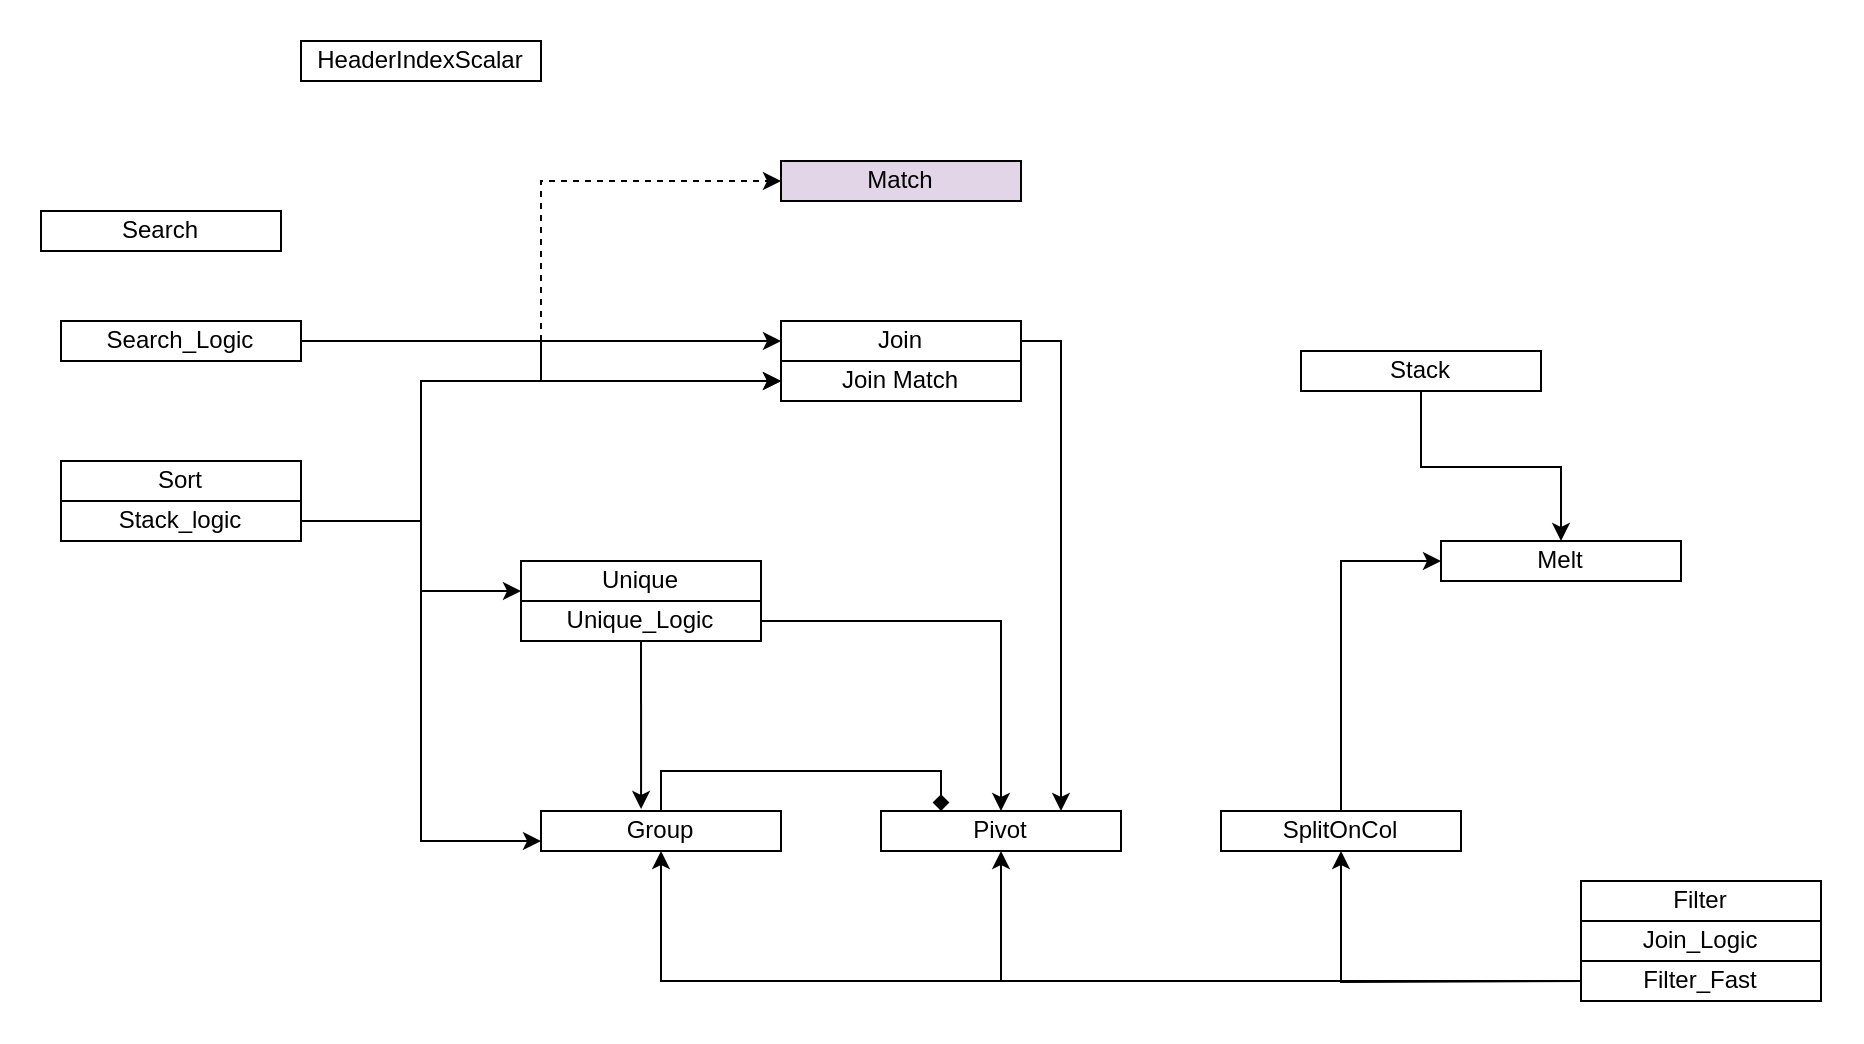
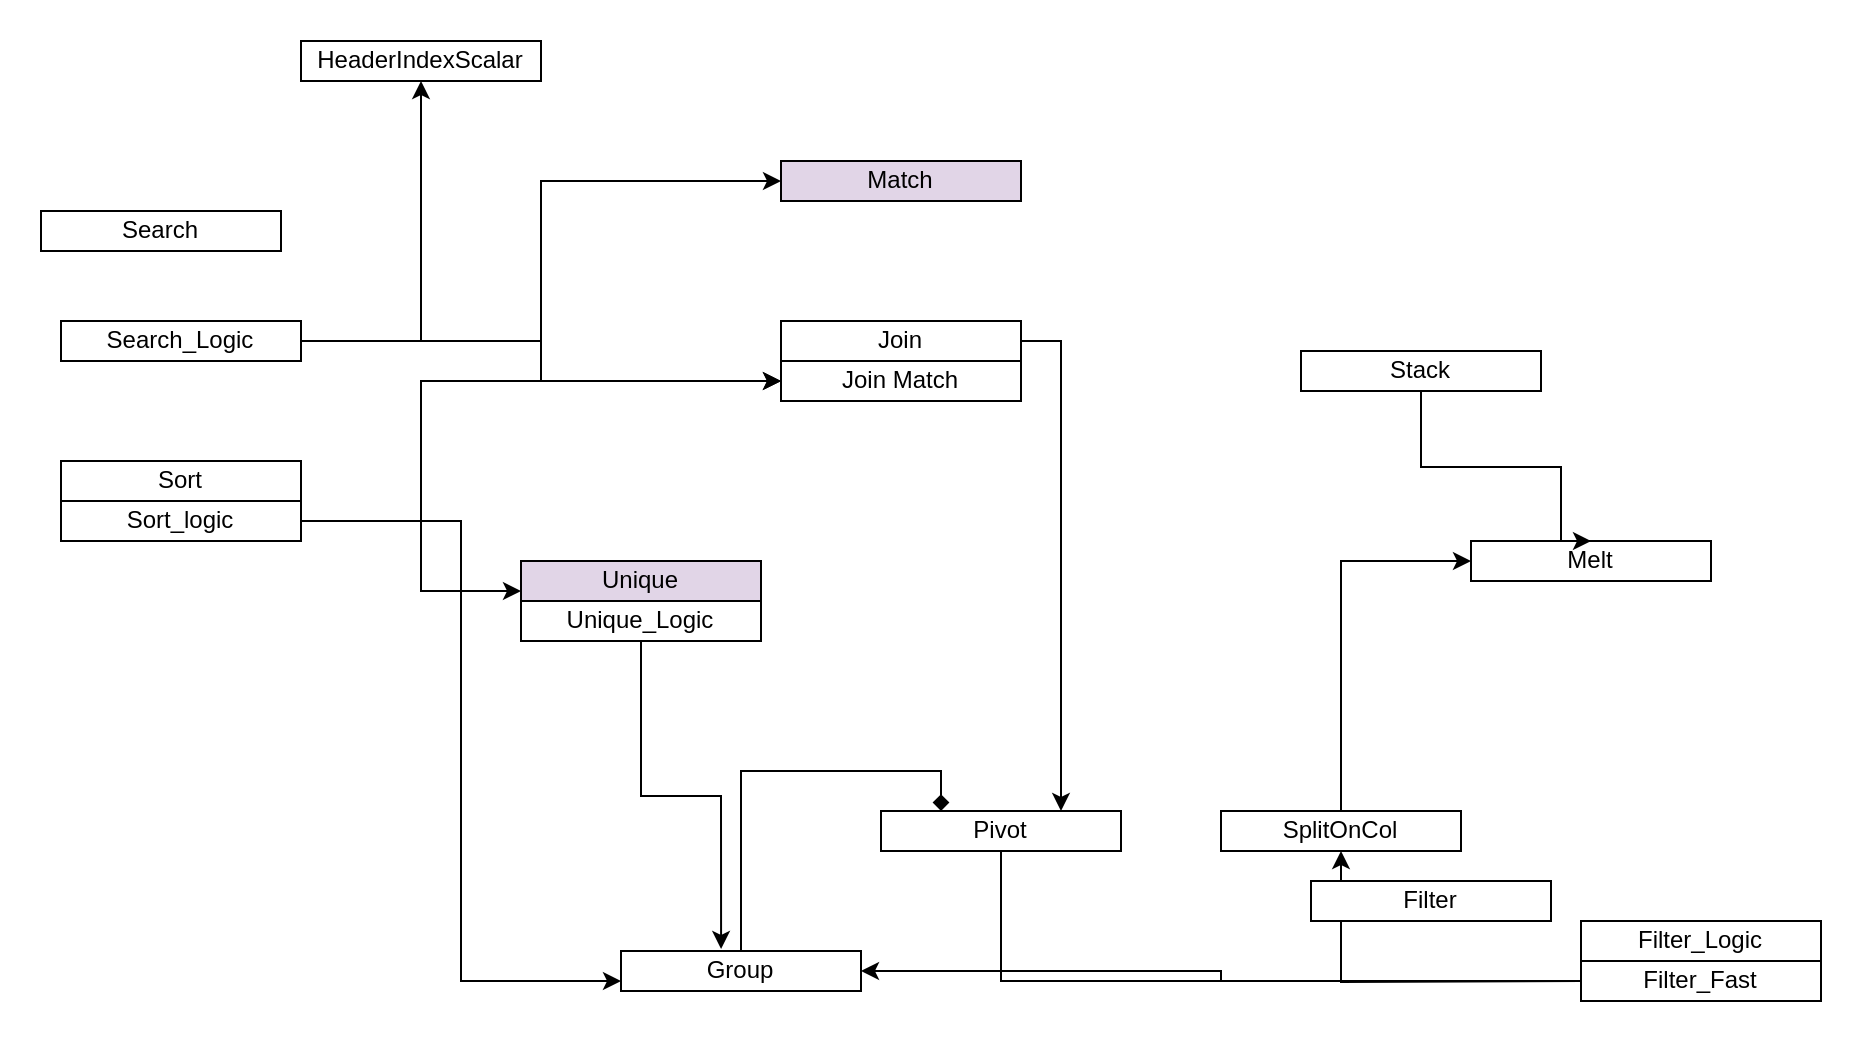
- <mxCell id="23" style="edgeStyle=orthogonalEdgeStyle;rounded=0;orthogonalLoop=1;jettySize=auto;html=1;exitX=1;exitY=0.5;exitDx=0;exitDy=0;entryX=0;entryY=0.5;entryDx=0;entryDy=0;dashed=1;" edge="1" parent="1" source="25" target="26"><mxGeometry relative="1" as="geometry"><mxPoint x="280" y="145" as="sourcePoint" /></mxGeometry></mxCell>
+ <mxCell id="23" style="edgeStyle=orthogonalEdgeStyle;rounded=0;orthogonalLoop=1;jettySize=auto;html=1;exitX=1;exitY=0.5;exitDx=0;exitDy=0;entryX=0;entryY=0.5;entryDx=0;entryDy=0;" edge="1" parent="1" source="25" target="26"><mxGeometry relative="1" as="geometry"><mxPoint x="280" y="145" as="sourcePoint" /></mxGeometry></mxCell>
- <mxCell id="24" style="edgeStyle=orthogonalEdgeStyle;rounded=0;orthogonalLoop=1;jettySize=auto;html=1;exitX=1;exitY=0.5;exitDx=0;exitDy=0;" edge="1" parent="1" source="25" target="4"><mxGeometry relative="1" as="geometry" /></mxCell>
+ <mxCell id="24" style="edgeStyle=orthogonalEdgeStyle;rounded=0;orthogonalLoop=1;jettySize=auto;html=1;exitX=1;exitY=0.5;exitDx=0;exitDy=0;entryX=0.5;entryY=1;entryDx=0;entryDy=0;" edge="1" parent="1" source="25" target="33"><mxGeometry relative="1" as="geometry" /></mxCell>
- <mxCell id="30" value="Stack_logic" style="rounded=0;whiteSpace=wrap;html=1;" vertex="1" parent="1"><mxGeometry x="30" y="250" width="120" height="20" as="geometry" /></mxCell>
+ <mxCell id="30" value="Sort_logic" style="rounded=0;whiteSpace=wrap;html=1;" vertex="1" parent="1"><mxGeometry x="30" y="250" width="120" height="20" as="geometry" /></mxCell>
- <mxCell id="19" value="Melt" style="rounded=0;whiteSpace=wrap;html=1;" vertex="1" parent="1"><mxGeometry x="720" y="270" width="120" height="20" as="geometry" /></mxCell>
+ <mxCell id="19" value="Melt" style="rounded=0;whiteSpace=wrap;html=1;" vertex="1" parent="1"><mxGeometry x="735" y="270" width="120" height="20" as="geometry" /></mxCell>
- <mxCell id="34" value="Unique" style="rounded=0;whiteSpace=wrap;html=1;" vertex="1" parent="1"><mxGeometry x="260" y="280" width="120" height="20" as="geometry" /></mxCell>
+ <mxCell id="34" value="Unique" style="rounded=0;whiteSpace=wrap;html=1;fillColor=#e1d5e7;" vertex="1" parent="1"><mxGeometry x="260" y="280" width="120" height="20" as="geometry" /></mxCell>
- <mxCell id="17" style="edgeStyle=orthogonalEdgeStyle;rounded=0;orthogonalLoop=1;jettySize=auto;html=1;exitX=1;exitY=0.5;exitDx=0;exitDy=0;entryX=0.5;entryY=0;entryDx=0;entryDy=0;" edge="1" parent="1" source="18" target="5"><mxGeometry relative="1" as="geometry"><mxPoint x="515" y="406" as="targetPoint" /></mxGeometry></mxCell>
- <mxCell id="13" value="Group" style="rounded=0;whiteSpace=wrap;html=1;" vertex="1" parent="1"><mxGeometry x="270" y="405" width="120" height="20" as="geometry" /></mxCell>
+ <mxCell id="13" value="Group" style="rounded=0;whiteSpace=wrap;html=1;" vertex="1" parent="1"><mxGeometry x="310" y="475" width="120" height="20" as="geometry" /></mxCell>
- <mxCell id="6" style="edgeStyle=orthogonalEdgeStyle;rounded=0;orthogonalLoop=1;jettySize=auto;html=1;exitX=0;exitY=0.5;exitDx=0;exitDy=0;entryX=0.5;entryY=1;entryDx=0;entryDy=0;" edge="1" parent="1" source="9" target="5"><mxGeometry relative="1" as="geometry" /></mxCell>
+ <mxCell id="6" style="edgeStyle=orthogonalEdgeStyle;rounded=0;orthogonalLoop=1;jettySize=auto;html=1;exitX=0;exitY=0.5;exitDx=0;exitDy=0;entryX=0.5;entryY=1;entryDx=0;entryDy=0;endArrow=none;" edge="1" parent="1" source="9" target="5"><mxGeometry relative="1" as="geometry" /></mxCell>
- <mxCell id="14" value="Filter" style="rounded=0;whiteSpace=wrap;html=1;" vertex="1" parent="1"><mxGeometry x="790" y="440" width="120" height="20" as="geometry" /></mxCell>
+ <mxCell id="14" value="Filter" style="rounded=0;whiteSpace=wrap;html=1;" vertex="1" parent="1"><mxGeometry x="655" y="440" width="120" height="20" as="geometry" /></mxCell>
- <mxCell id="15" value="Join_Logic" style="rounded=0;whiteSpace=wrap;html=1;" vertex="1" parent="1"><mxGeometry x="790" y="460" width="120" height="20" as="geometry" /></mxCell>
+ <mxCell id="15" value="Filter_Logic" style="rounded=0;whiteSpace=wrap;html=1;" vertex="1" parent="1"><mxGeometry x="790" y="460" width="120" height="20" as="geometry" /></mxCell>
